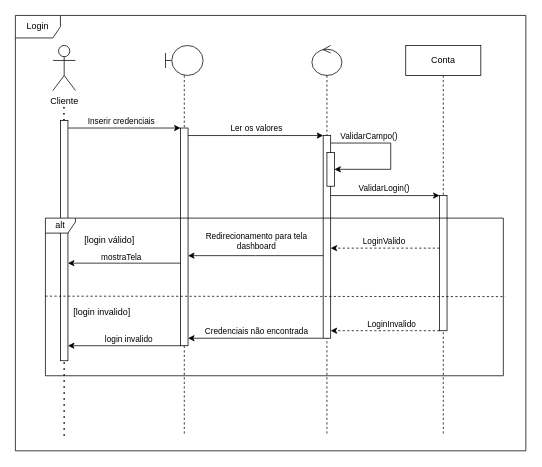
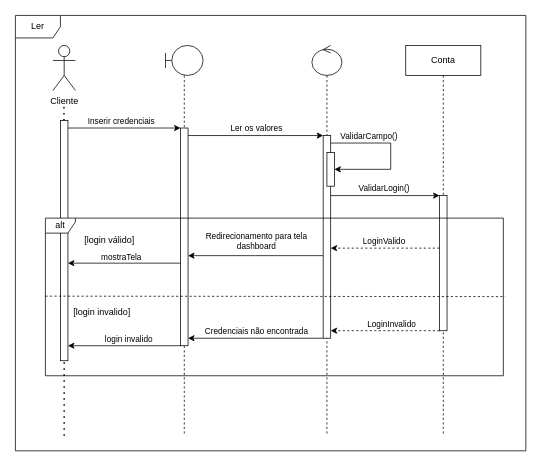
- <mxCell id="37" value="Login" style="shape=umlFrame;whiteSpace=wrap;html=1;pointerEvents=0;" vertex="1" parent="1"><mxGeometry x="20" y="20" width="680" height="580" as="geometry" /></mxCell>
+ <mxCell id="37" value="Ler" style="shape=umlFrame;whiteSpace=wrap;html=1;pointerEvents=0;" vertex="1" parent="1"><mxGeometry x="20" y="20" width="680" height="580" as="geometry" /></mxCell>
